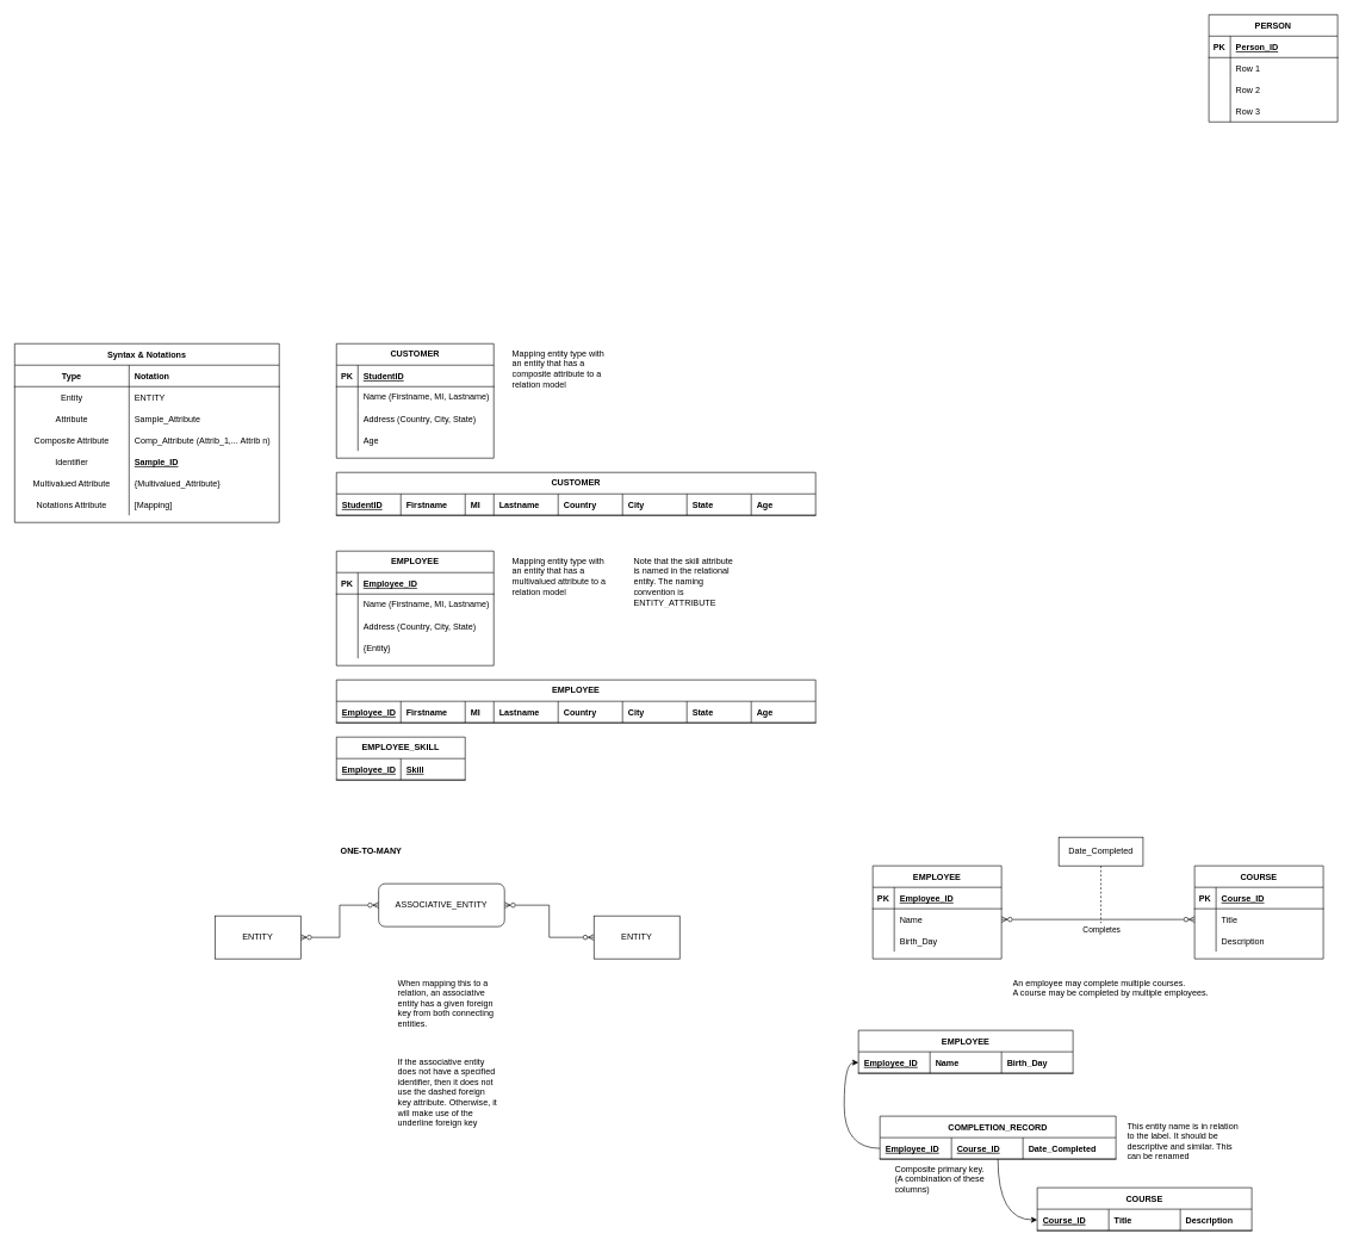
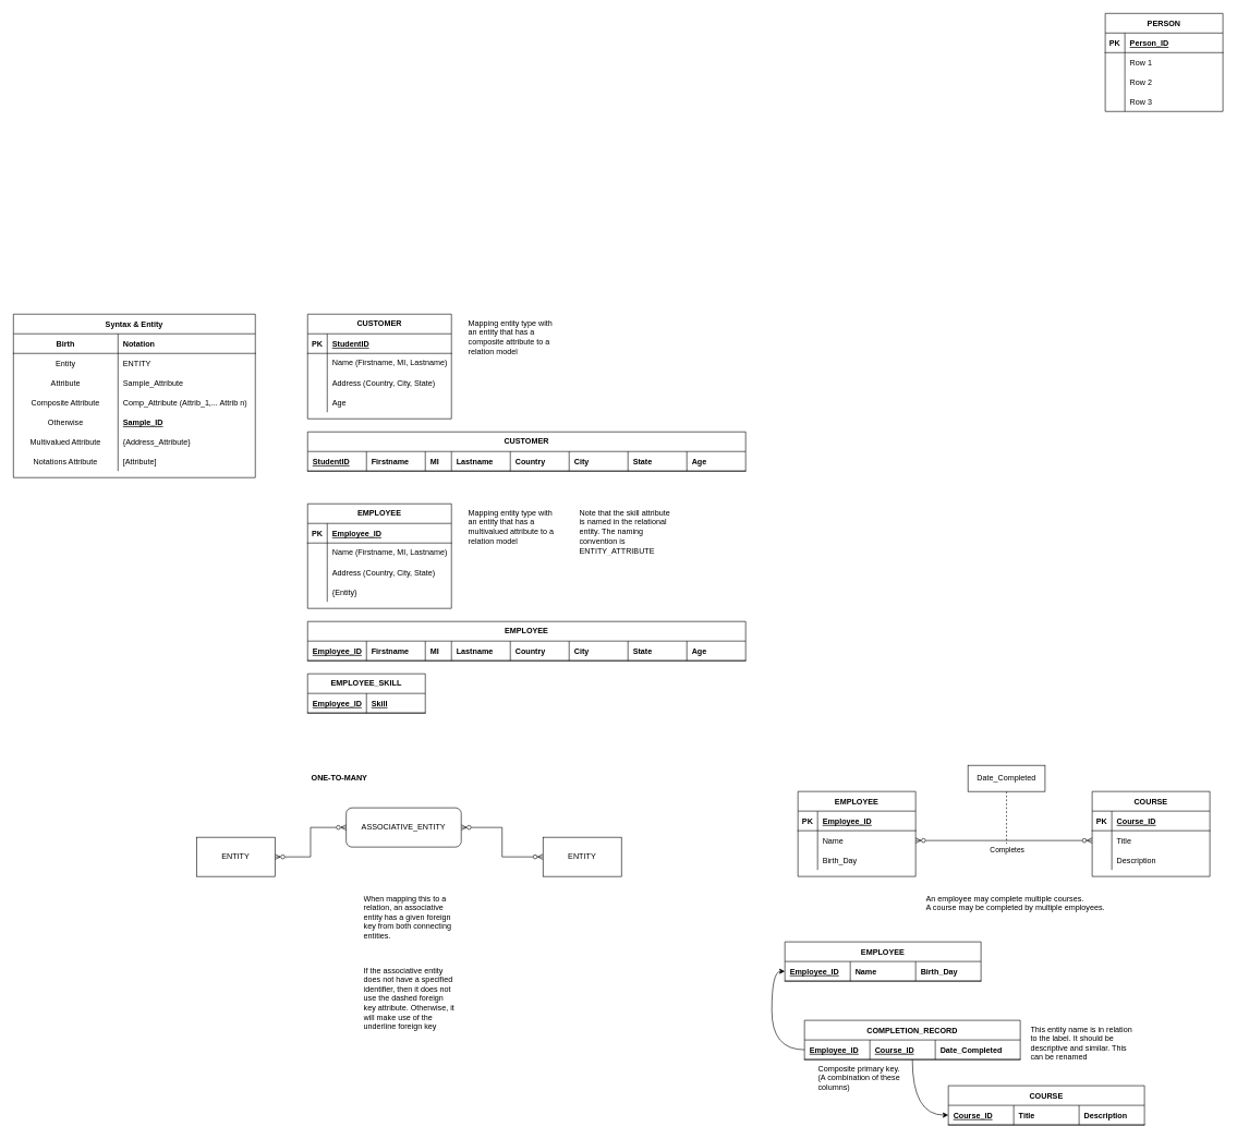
- <mxCell id="26" value="Syntax &amp; Notations" style="shape=table;startSize=30;container=1;collapsible=1;childLayout=tableLayout;fixedRows=1;rowLines=0;fontStyle=1;align=center;resizeLast=1;" parent="1" vertex="1"><mxGeometry x="20" y="480" width="370" height="250" as="geometry" /></mxCell>
+ <mxCell id="26" value="Syntax &amp; Entity" style="shape=table;startSize=30;container=1;collapsible=1;childLayout=tableLayout;fixedRows=1;rowLines=0;fontStyle=1;align=center;resizeLast=1;" parent="1" vertex="1"><mxGeometry x="20" y="480" width="370" height="250" as="geometry" /></mxCell>
- <mxCell id="28" value="Type" style="shape=partialRectangle;connectable=0;fillColor=none;top=0;left=0;bottom=0;right=0;fontStyle=1;overflow=hidden;" parent="27" vertex="1"><mxGeometry width="160" height="30" as="geometry"><mxRectangle width="160" height="30" as="alternateBounds" /></mxGeometry></mxCell>
+ <mxCell id="28" value="Birth" style="shape=partialRectangle;connectable=0;fillColor=none;top=0;left=0;bottom=0;right=0;fontStyle=1;overflow=hidden;" parent="27" vertex="1"><mxGeometry width="160" height="30" as="geometry"><mxRectangle width="160" height="30" as="alternateBounds" /></mxGeometry></mxCell>
- <mxCell id="40" value="Identifier" style="shape=partialRectangle;connectable=0;fillColor=none;top=0;left=0;bottom=0;right=0;editable=1;overflow=hidden;" parent="39" vertex="1"><mxGeometry width="160" height="30" as="geometry"><mxRectangle width="160" height="30" as="alternateBounds" /></mxGeometry></mxCell>
+ <mxCell id="40" value="Otherwise" style="shape=partialRectangle;connectable=0;fillColor=none;top=0;left=0;bottom=0;right=0;editable=1;overflow=hidden;" parent="39" vertex="1"><mxGeometry width="160" height="30" as="geometry"><mxRectangle width="160" height="30" as="alternateBounds" /></mxGeometry></mxCell>
- <mxCell id="44" value="{Multivalued_Attribute}" style="shape=partialRectangle;connectable=0;fillColor=none;top=0;left=0;bottom=0;right=0;align=left;spacingLeft=6;overflow=hidden;fontStyle=0" parent="42" vertex="1"><mxGeometry x="160" width="210" height="30" as="geometry"><mxRectangle width="210" height="30" as="alternateBounds" /></mxGeometry></mxCell>
+ <mxCell id="44" value="{Address_Attribute}" style="shape=partialRectangle;connectable=0;fillColor=none;top=0;left=0;bottom=0;right=0;align=left;spacingLeft=6;overflow=hidden;fontStyle=0" parent="42" vertex="1"><mxGeometry x="160" width="210" height="30" as="geometry"><mxRectangle width="210" height="30" as="alternateBounds" /></mxGeometry></mxCell>
- <mxCell id="47" value="[Mapping]" style="shape=partialRectangle;connectable=0;fillColor=none;top=0;left=0;bottom=0;right=0;align=left;spacingLeft=6;overflow=hidden;fontStyle=0" parent="45" vertex="1"><mxGeometry x="160" width="210" height="30" as="geometry"><mxRectangle width="210" height="30" as="alternateBounds" /></mxGeometry></mxCell>
+ <mxCell id="47" value="[Attribute]" style="shape=partialRectangle;connectable=0;fillColor=none;top=0;left=0;bottom=0;right=0;align=left;spacingLeft=6;overflow=hidden;fontStyle=0" parent="45" vertex="1"><mxGeometry x="160" width="210" height="30" as="geometry"><mxRectangle width="210" height="30" as="alternateBounds" /></mxGeometry></mxCell>
